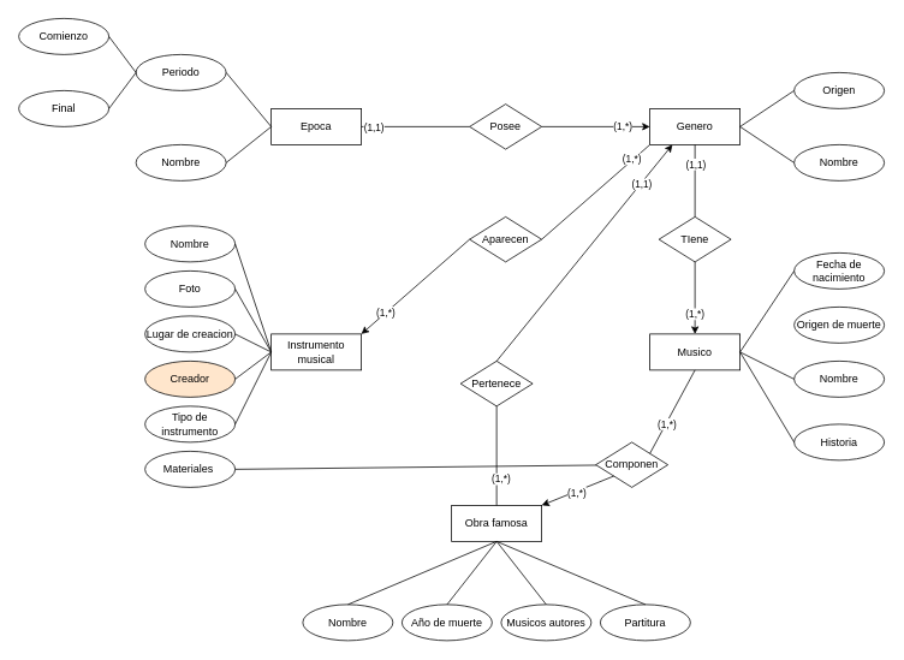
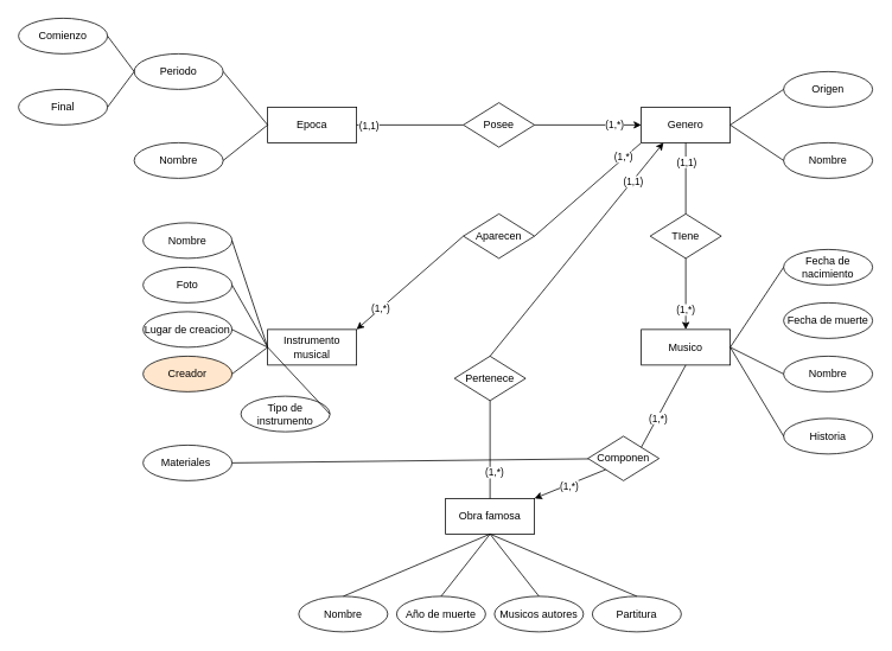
- <mxCell id="19" value="Origen de muerte" style="ellipse;whiteSpace=wrap;html=1;align=center;" vertex="1" parent="1"><mxGeometry x="880" y="340" width="100" height="40" as="geometry" /></mxCell>
+ <mxCell id="19" value="Fecha de muerte" style="ellipse;whiteSpace=wrap;html=1;align=center;" vertex="1" parent="1"><mxGeometry x="880" y="340" width="100" height="40" as="geometry" /></mxCell>
- <mxCell id="26" value="Tipo de instrumento" style="ellipse;whiteSpace=wrap;html=1;align=center;" vertex="1" parent="1"><mxGeometry x="160" y="450" width="100" height="40" as="geometry" /></mxCell>
+ <mxCell id="26" value="Tipo de instrumento" style="ellipse;whiteSpace=wrap;html=1;align=center;" vertex="1" parent="1"><mxGeometry x="270" y="445" width="100" height="40" as="geometry" /></mxCell>
